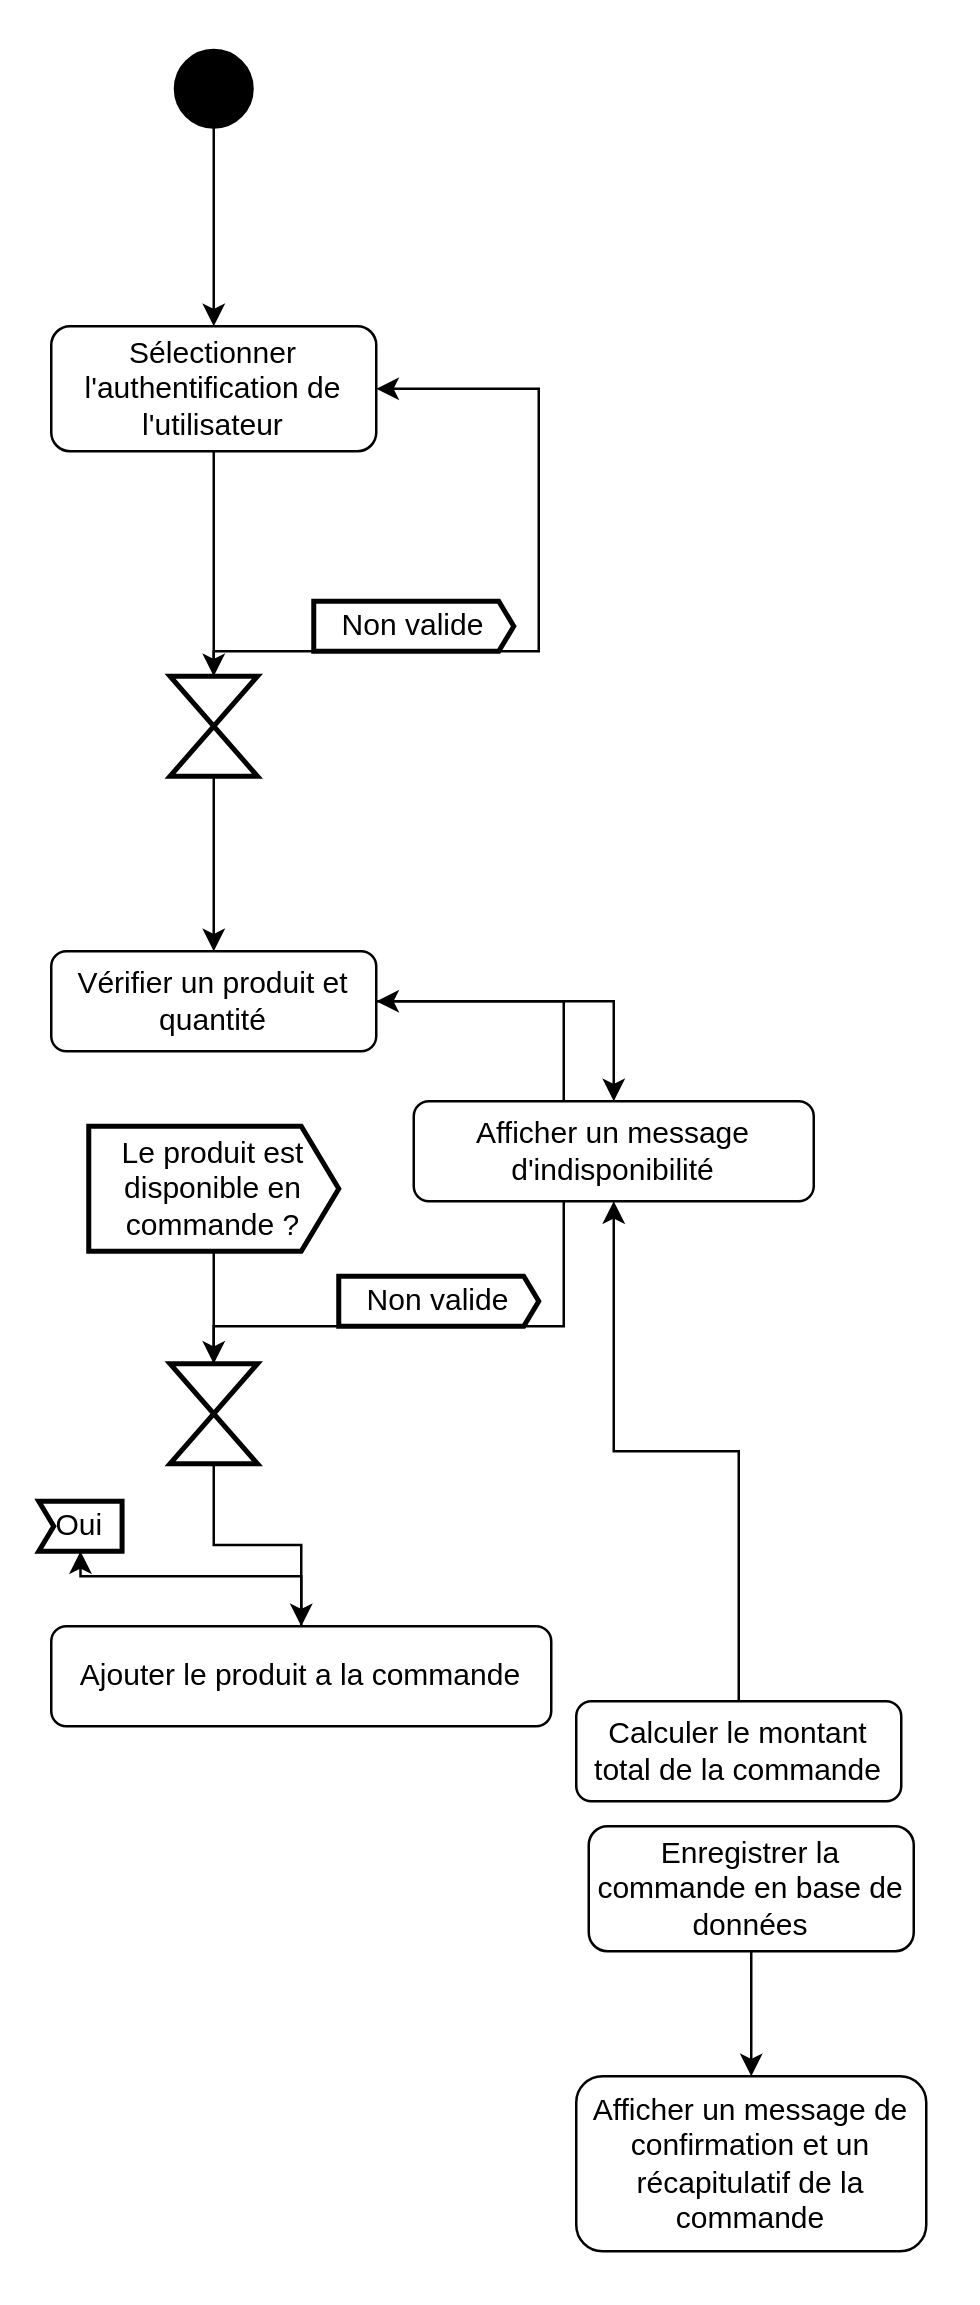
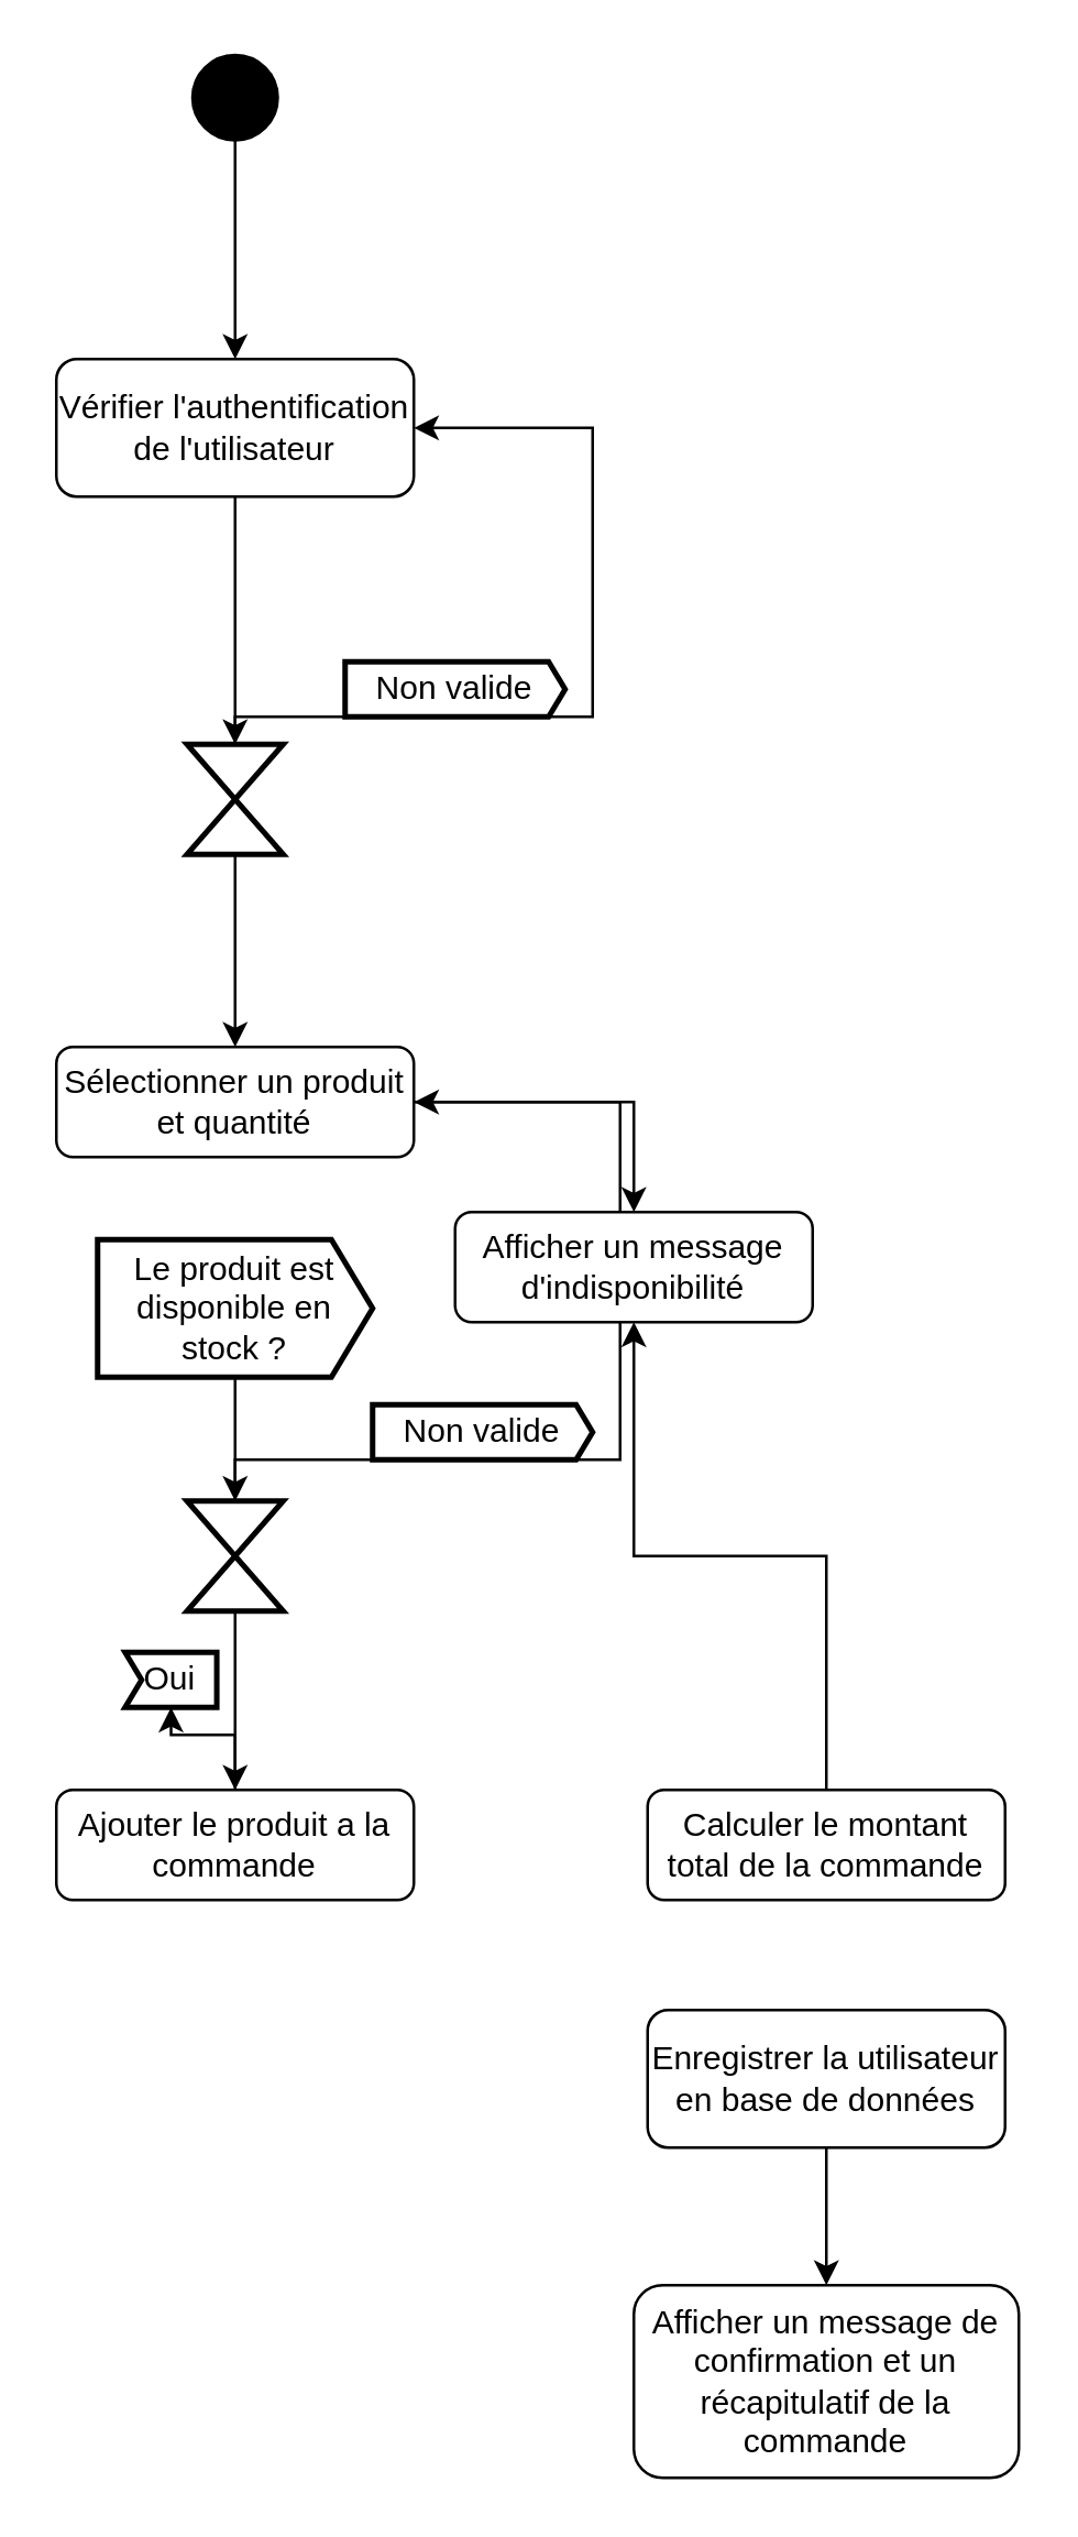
- <mxCell id="5" value="Sélectionner l'authentification de l'utilisateur" style="shape=rect;html=1;rounded=1;whiteSpace=wrap;align=center;" vertex="1" parent="1"><mxGeometry x="20" y="130" width="130" height="50" as="geometry" /></mxCell>
+ <mxCell id="5" value="Vérifier l'authentification de l'utilisateur" style="shape=rect;html=1;rounded=1;whiteSpace=wrap;align=center;" vertex="1" parent="1"><mxGeometry x="20" y="130" width="130" height="50" as="geometry" /></mxCell>
- <mxCell id="10" value="Vérifier un produit et quantité" style="shape=rect;html=1;rounded=1;whiteSpace=wrap;align=center;" vertex="1" parent="1"><mxGeometry x="20" y="380" width="130" height="40" as="geometry" /></mxCell>
+ <mxCell id="10" value="Sélectionner un produit et quantité" style="shape=rect;html=1;rounded=1;whiteSpace=wrap;align=center;" vertex="1" parent="1"><mxGeometry x="20" y="380" width="130" height="40" as="geometry" /></mxCell>
- <mxCell id="21" value="Afficher un message d'indisponibilité" style="shape=rect;html=1;rounded=1;whiteSpace=wrap;align=center;" vertex="1" parent="1"><mxGeometry x="165" y="440" width="160" height="40" as="geometry" /></mxCell>
+ <mxCell id="21" value="Afficher un message d'indisponibilité" style="shape=rect;html=1;rounded=1;whiteSpace=wrap;align=center;" vertex="1" parent="1"><mxGeometry x="165" y="440" width="130" height="40" as="geometry" /></mxCell>
- <mxCell id="11" value="Le produit est disponible en commande ?" style="html=1;shape=mxgraph.sysml.sendSigAct;strokeWidth=2;whiteSpace=wrap;align=center;" vertex="1" parent="1"><mxGeometry x="35" y="450" width="100" height="50" as="geometry" /></mxCell>
+ <mxCell id="11" value="Le produit est disponible en stock ?" style="html=1;shape=mxgraph.sysml.sendSigAct;strokeWidth=2;whiteSpace=wrap;align=center;" vertex="1" parent="1"><mxGeometry x="35" y="450" width="100" height="50" as="geometry" /></mxCell>
- <mxCell id="14" value="Oui" style="html=1;shape=mxgraph.sysml.accEvent;strokeWidth=2;whiteSpace=wrap;align=center;" vertex="1" parent="1"><mxGeometry x="15" y="600" width="33.33" height="20" as="geometry" /></mxCell>
+ <mxCell id="14" value="Oui" style="html=1;shape=mxgraph.sysml.accEvent;strokeWidth=2;whiteSpace=wrap;align=center;" vertex="1" parent="1"><mxGeometry x="45" y="600" width="33.33" height="20" as="geometry" /></mxCell>
- <mxCell id="13" value="Ajouter le produit a la commande" style="shape=rect;html=1;rounded=1;whiteSpace=wrap;align=center;" vertex="1" parent="1"><mxGeometry x="20" y="650" width="200" height="40" as="geometry" /></mxCell>
+ <mxCell id="13" value="Ajouter le produit a la commande" style="shape=rect;html=1;rounded=1;whiteSpace=wrap;align=center;" vertex="1" parent="1"><mxGeometry x="20" y="650" width="130" height="40" as="geometry" /></mxCell>
- <mxCell id="23" value="Calculer le montant total de la commande" style="shape=rect;html=1;rounded=1;whiteSpace=wrap;align=center;" vertex="1" parent="1"><mxGeometry x="230" y="680" width="130" height="40" as="geometry" /></mxCell>
+ <mxCell id="23" value="Calculer le montant total de la commande" style="shape=rect;html=1;rounded=1;whiteSpace=wrap;align=center;" vertex="1" parent="1"><mxGeometry x="235" y="650" width="130" height="40" as="geometry" /></mxCell>
- <mxCell id="25" value="Enregistrer la commande en base de données" style="shape=rect;html=1;rounded=1;whiteSpace=wrap;align=center;" vertex="1" parent="1"><mxGeometry x="235" y="730" width="130" height="50" as="geometry" /></mxCell>
+ <mxCell id="25" value="Enregistrer la utilisateur en base de données" style="shape=rect;html=1;rounded=1;whiteSpace=wrap;align=center;" vertex="1" parent="1"><mxGeometry x="235" y="730" width="130" height="50" as="geometry" /></mxCell>
